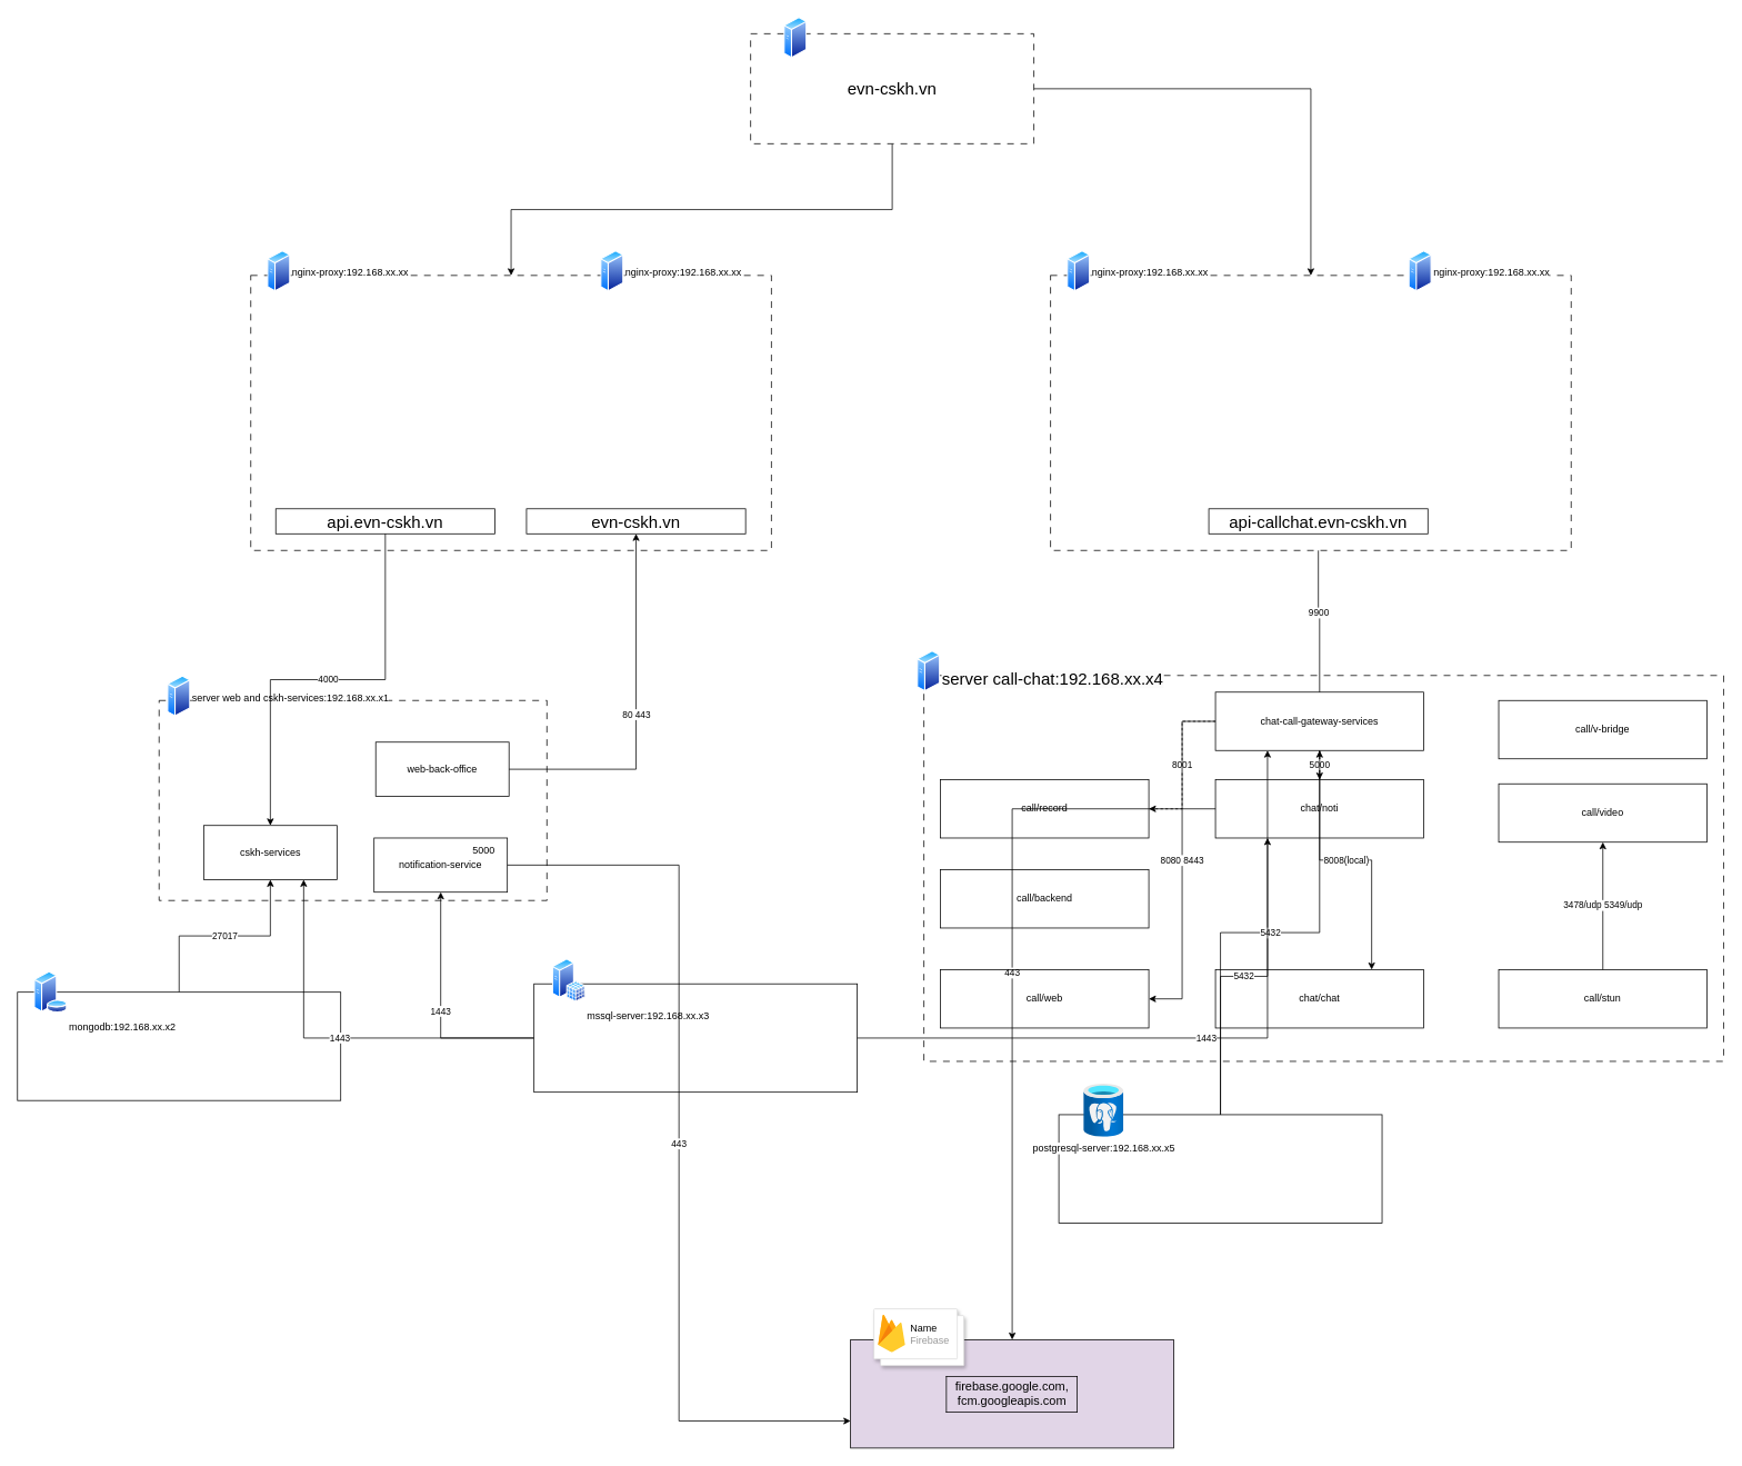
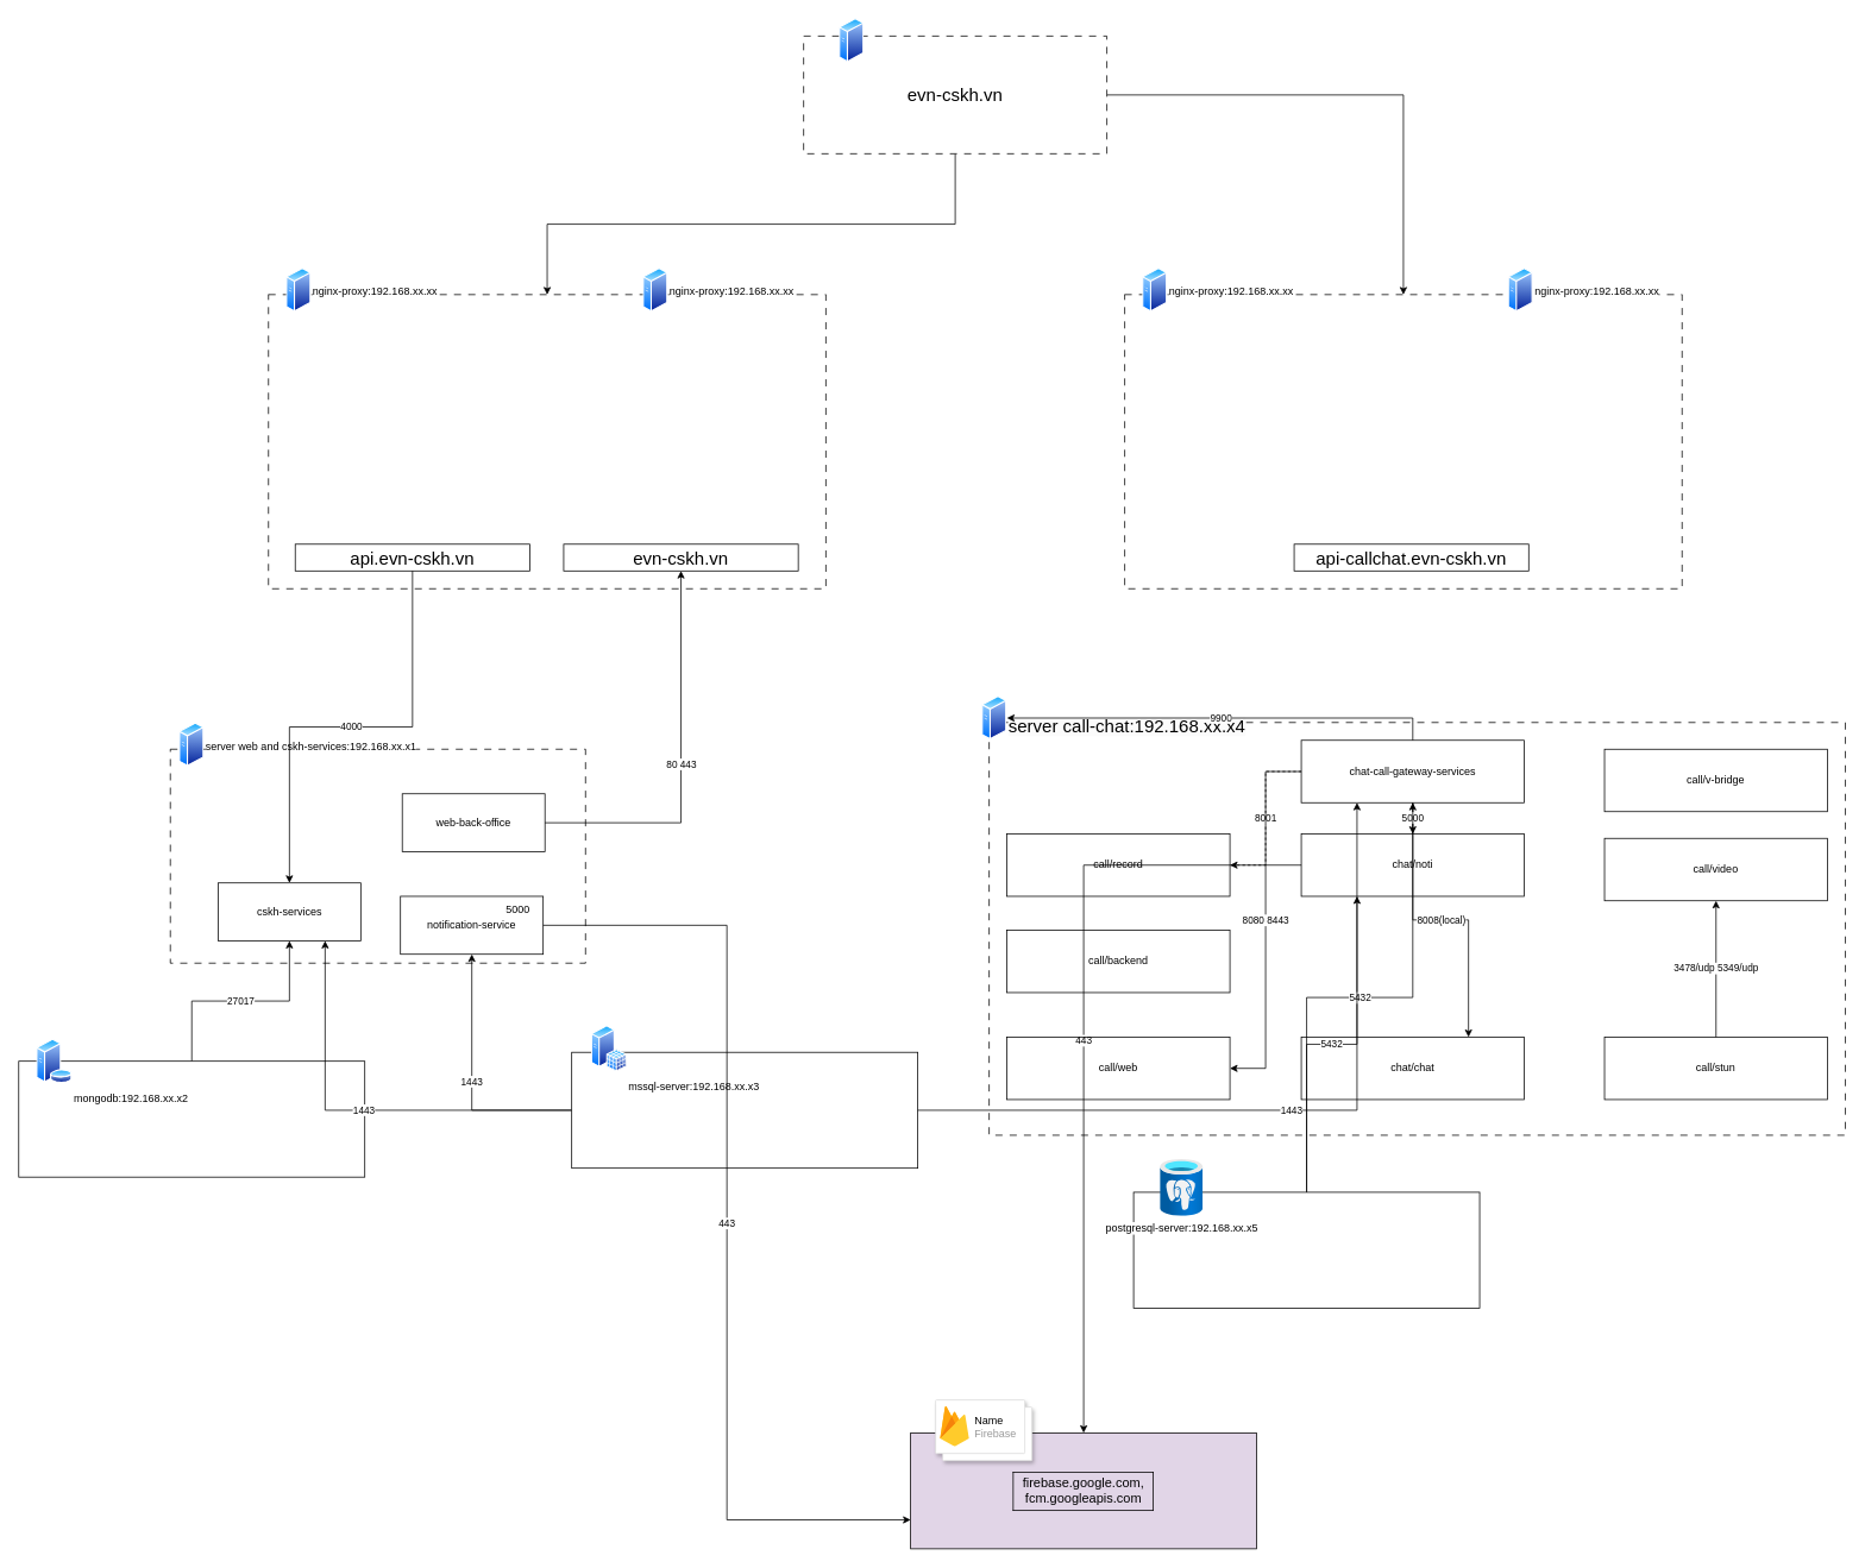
- <mxCell id="25" value="9900" style="edgeStyle=orthogonalEdgeStyle;rounded=0;orthogonalLoop=1;jettySize=auto;html=1;entryX=0.5;entryY=1;entryDx=0;entryDy=0;exitX=0.5;exitY=0;exitDx=0;exitDy=0;" edge="1" parent="1" source="30" target="46"><mxGeometry relative="1" as="geometry" /></mxCell>
+ <mxCell id="25" value="9900" style="edgeStyle=orthogonalEdgeStyle;rounded=0;orthogonalLoop=1;jettySize=auto;html=1;exitX=0.5;exitY=0;exitDx=0;exitDy=0;" edge="1" parent="1" source="30" target="15"><mxGeometry relative="1" as="geometry" /></mxCell>
